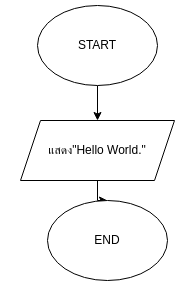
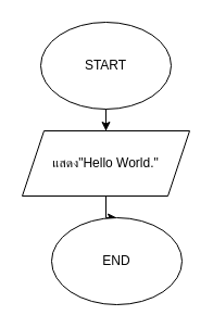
- <mxCell id="3" value="START" style="ellipse;whiteSpace=wrap;html=1;" vertex="1" parent="1"><mxGeometry x="37" y="5" width="120" height="80" as="geometry" /></mxCell>
+ <mxCell id="3" value="START" style="ellipse;whiteSpace=wrap;html=1;" vertex="1" parent="1"><mxGeometry x="37" y="20" width="120" height="80" as="geometry" /></mxCell>
